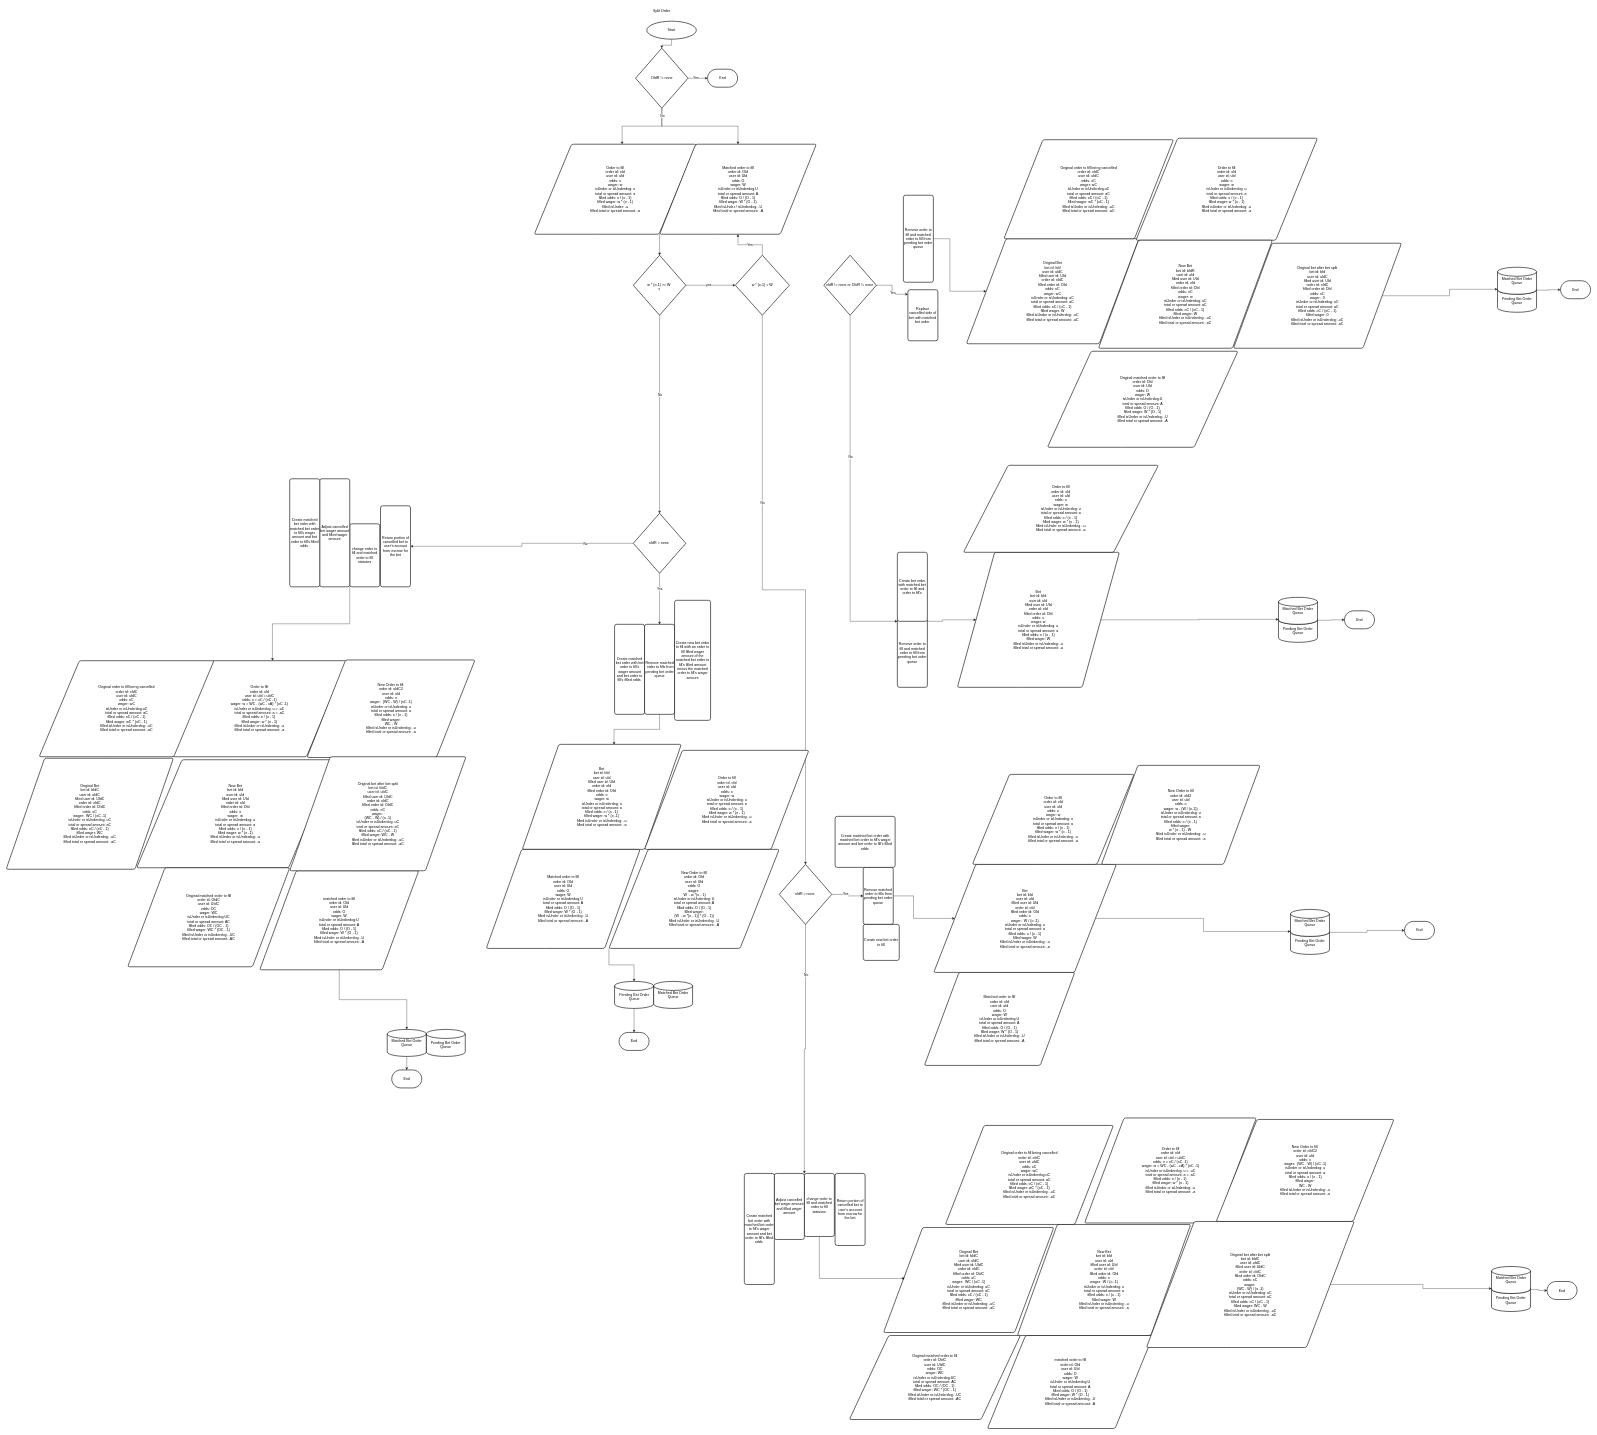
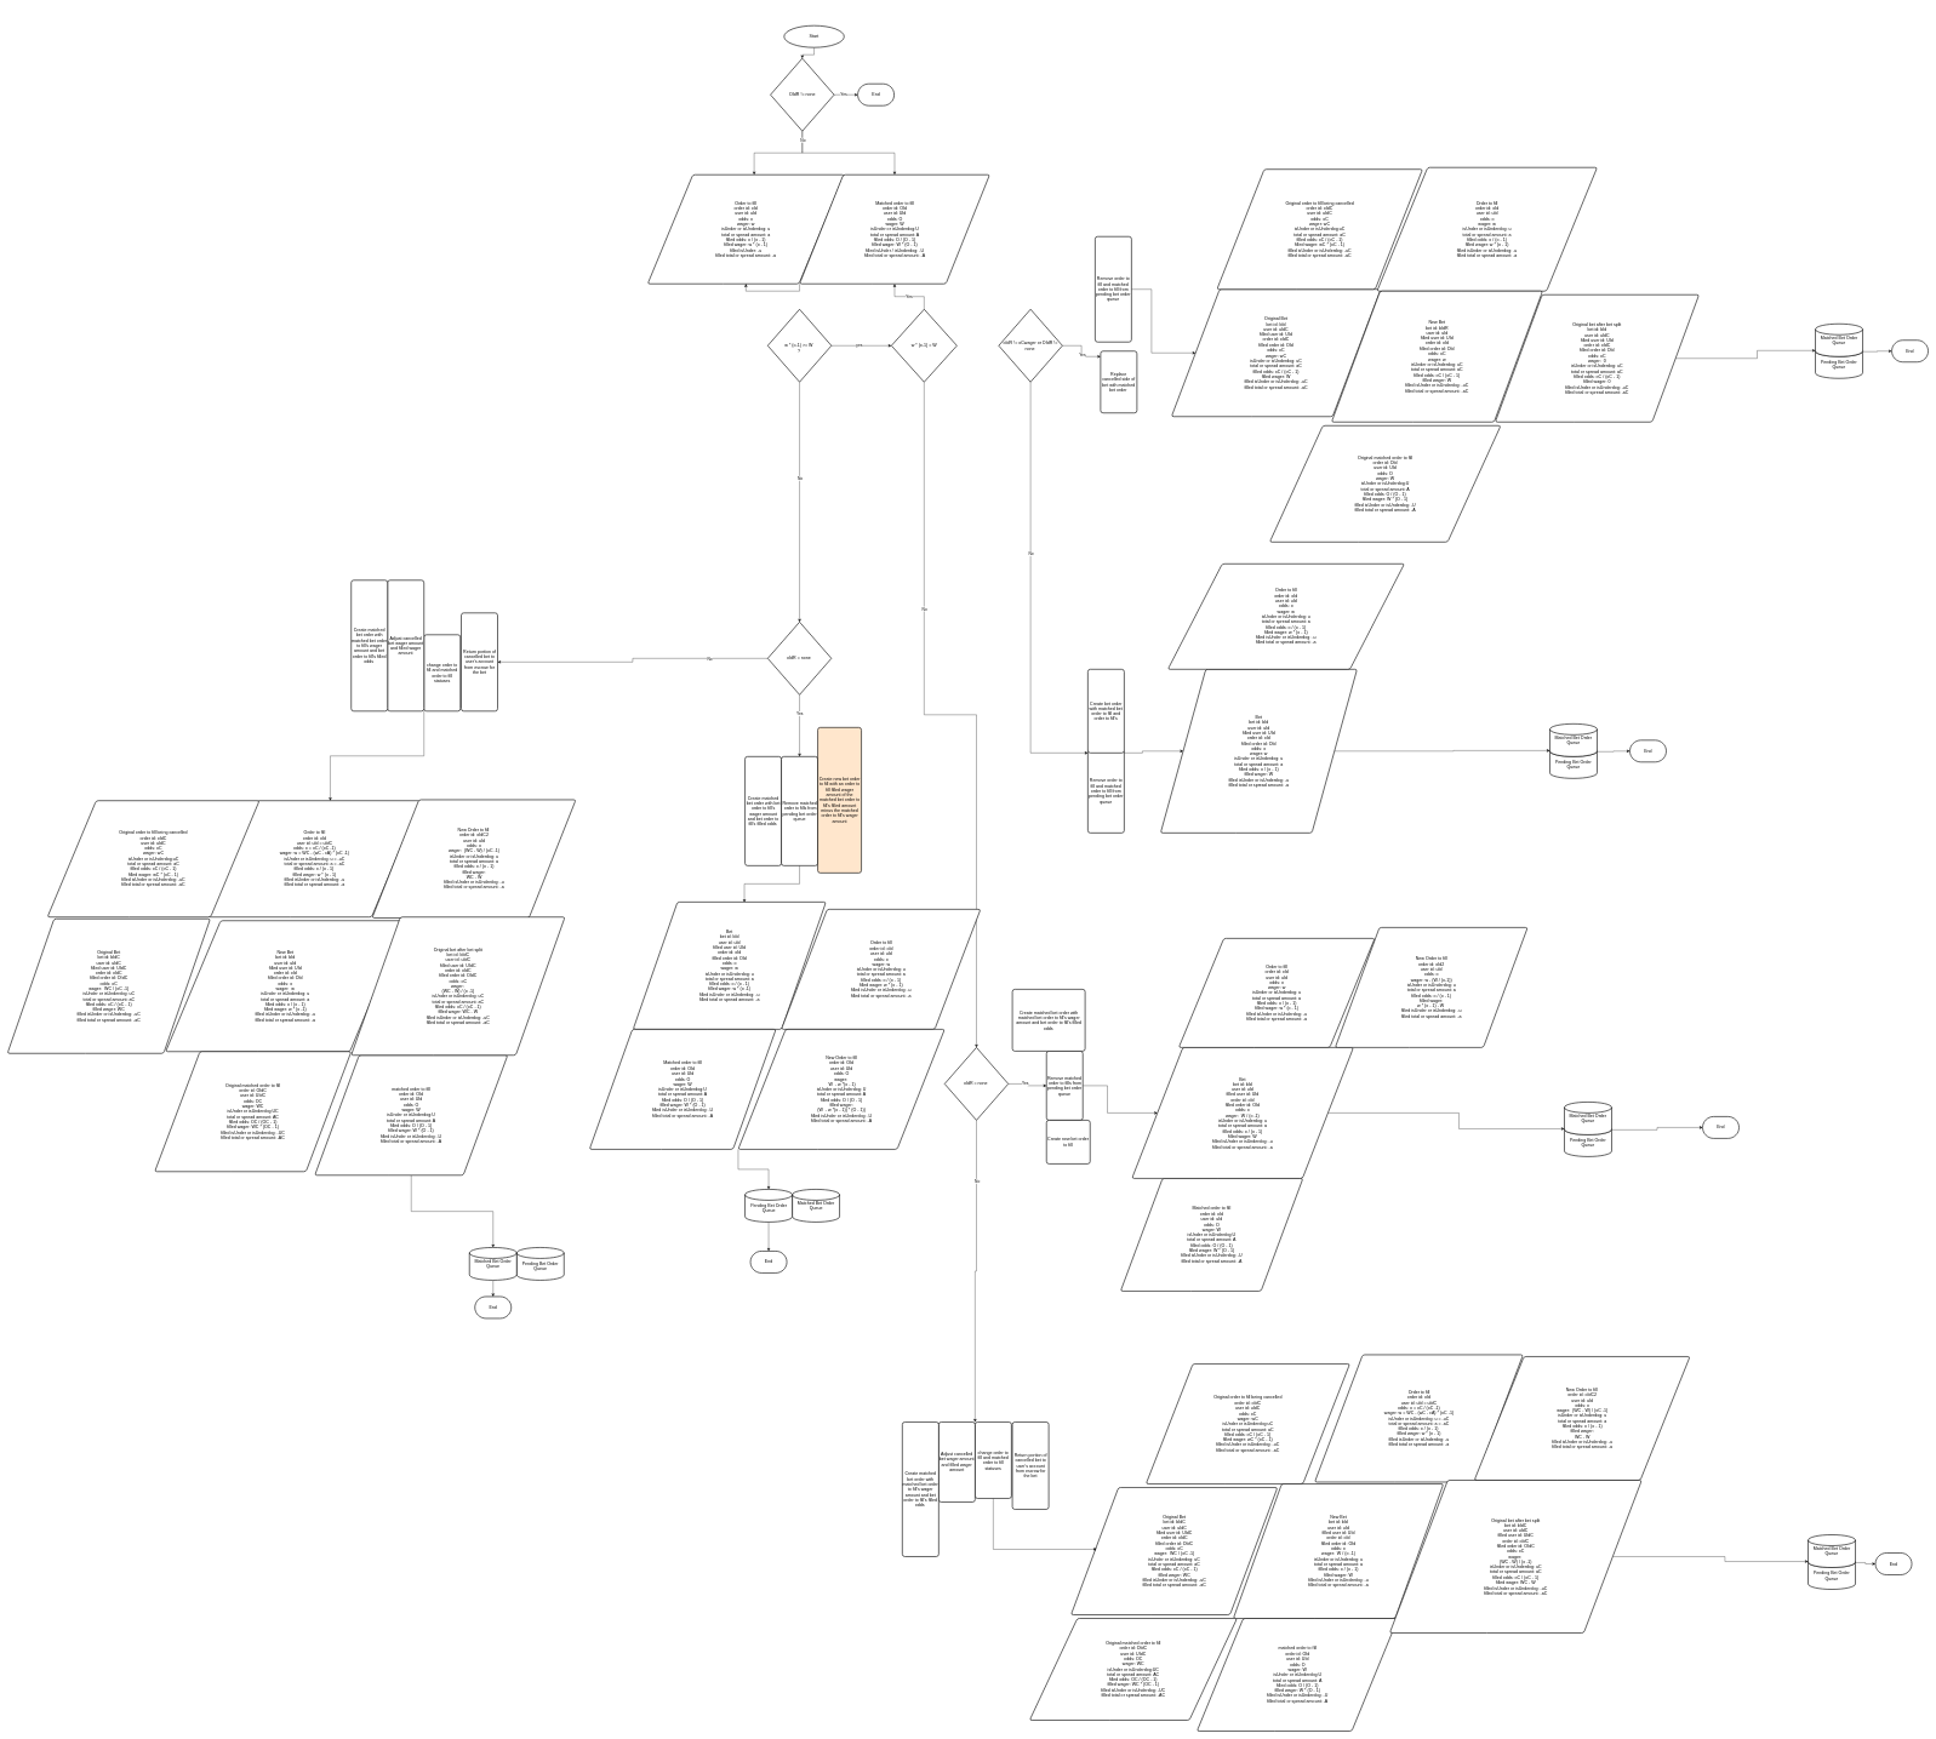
- <mxCell id="2" value="Split Order" style="text;html=1;strokeColor=none;fillColor=none;align=center;verticalAlign=middle;whiteSpace=wrap;rounded=0;" vertex="1" parent="1"><mxGeometry x="2175" y="20" width="60" height="30" as="geometry" /></mxCell>
- <mxCell id="50" style="edgeStyle=orthogonalEdgeStyle;rounded=0;orthogonalLoop=1;jettySize=auto;html=1;exitX=0;exitY=1;exitDx=0;exitDy=0;entryX=0.5;entryY=0;entryDx=0;entryDy=0;entryPerimeter=0;" edge="1" parent="1" source="51" target="29"><mxGeometry relative="1" as="geometry" /></mxCell>
+ <mxCell id="50" style="edgeStyle=orthogonalEdgeStyle;rounded=0;orthogonalLoop=1;jettySize=auto;html=1;exitX=0;exitY=1;exitDx=0;exitDy=0;" edge="1" parent="1" source="51" target="49"><mxGeometry relative="1" as="geometry" /></mxCell>
- <mxCell id="76" value="oIdR != none or OIdR != none&amp;nbsp;" style="strokeWidth=2;html=1;shape=mxgraph.flowchart.decision;whiteSpace=wrap;" vertex="1" parent="1"><mxGeometry x="2745" y="850" width="175" height="200" as="geometry" /></mxCell>
+ <mxCell id="76" value="oIdR != oCwager or OIdR != none&amp;nbsp;" style="strokeWidth=2;html=1;shape=mxgraph.flowchart.decision;whiteSpace=wrap;" vertex="1" parent="1"><mxGeometry x="2745" y="850" width="175" height="200" as="geometry" /></mxCell>
- <mxCell id="44" value="Create new bet order to fill with an order to fill filled wager amount of the matched bet order to fill's filled amount minus the matched order to fill's wager amount" style="rounded=1;whiteSpace=wrap;html=1;absoluteArcSize=1;arcSize=14;strokeWidth=2;" vertex="1" parent="1"><mxGeometry x="2247.5" y="2000" width="120" height="400" as="geometry" /></mxCell>
+ <mxCell id="44" value="Create new bet order to fill with an order to fill filled wager amount of the matched bet order to fill's filled amount minus the matched order to fill's wager amount" style="rounded=1;whiteSpace=wrap;html=1;absoluteArcSize=1;arcSize=14;strokeWidth=2;fillColor=#ffe6cc;" vertex="1" parent="1"><mxGeometry x="2247.5" y="2000" width="120" height="400" as="geometry" /></mxCell>
